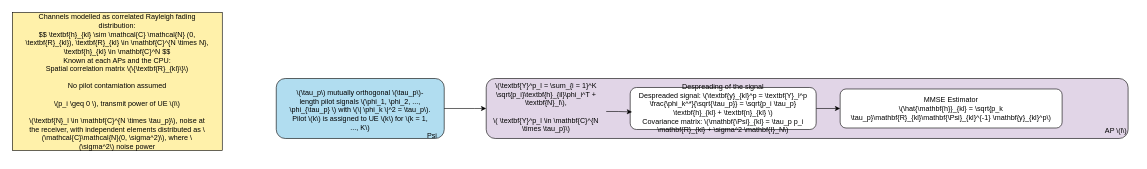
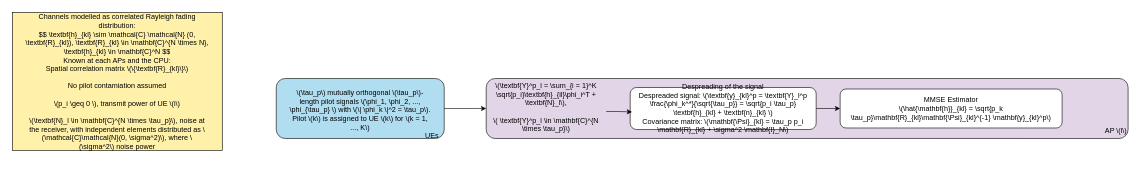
- <mxCell id="7" value="Psi" style="text;html=1;align=center;verticalAlign=middle;whiteSpace=wrap;rounded=0;" parent="1" vertex="1"><mxGeometry x="690" y="210" width="60" height="30" as="geometry" /></mxCell>
+ <mxCell id="7" value="UEs" style="text;html=1;align=center;verticalAlign=middle;whiteSpace=wrap;rounded=0;" parent="1" vertex="1"><mxGeometry x="690" y="210" width="60" height="30" as="geometry" /></mxCell>
